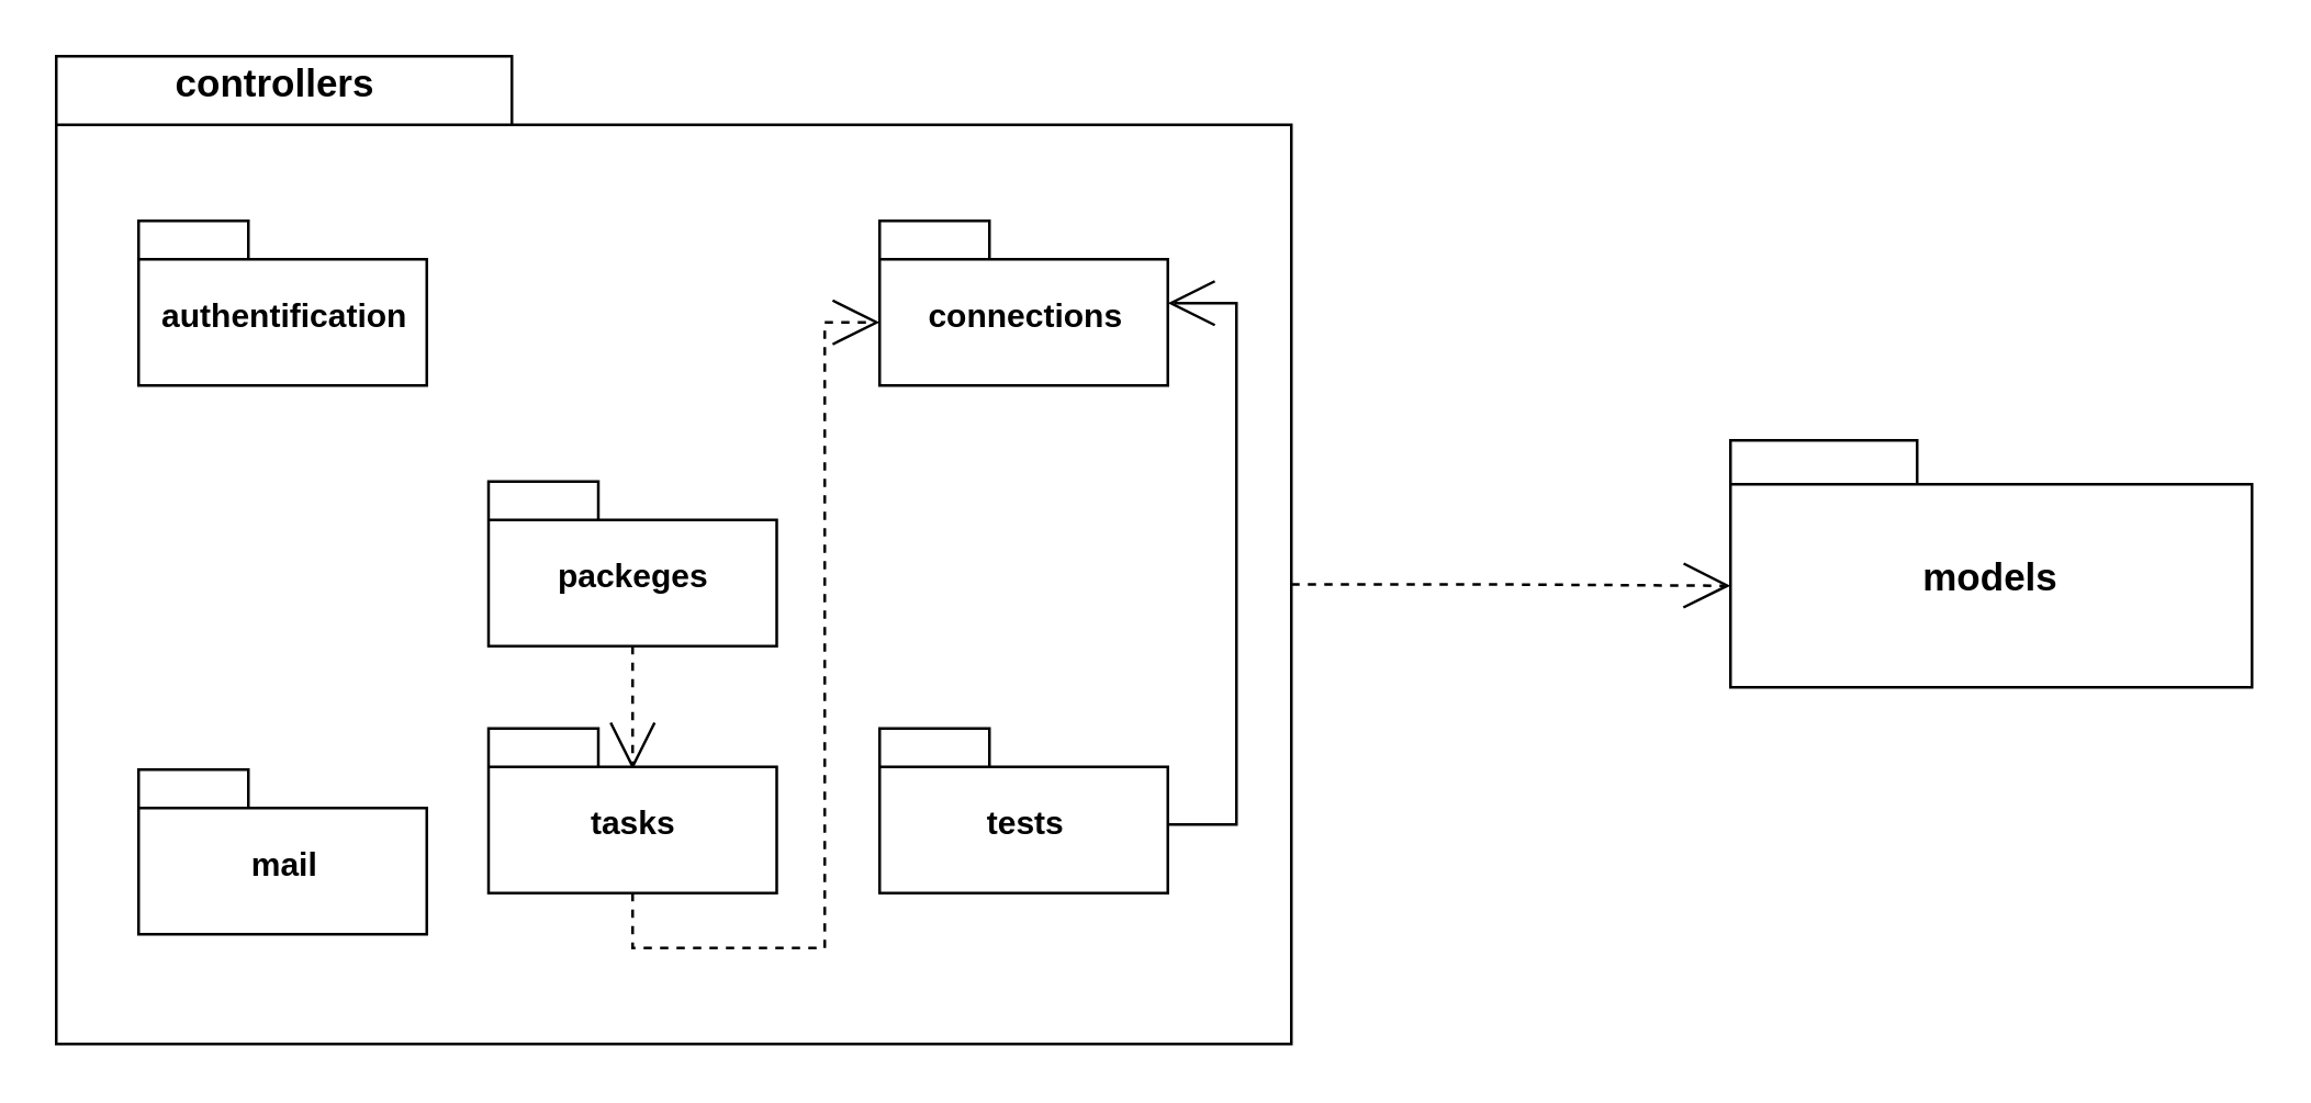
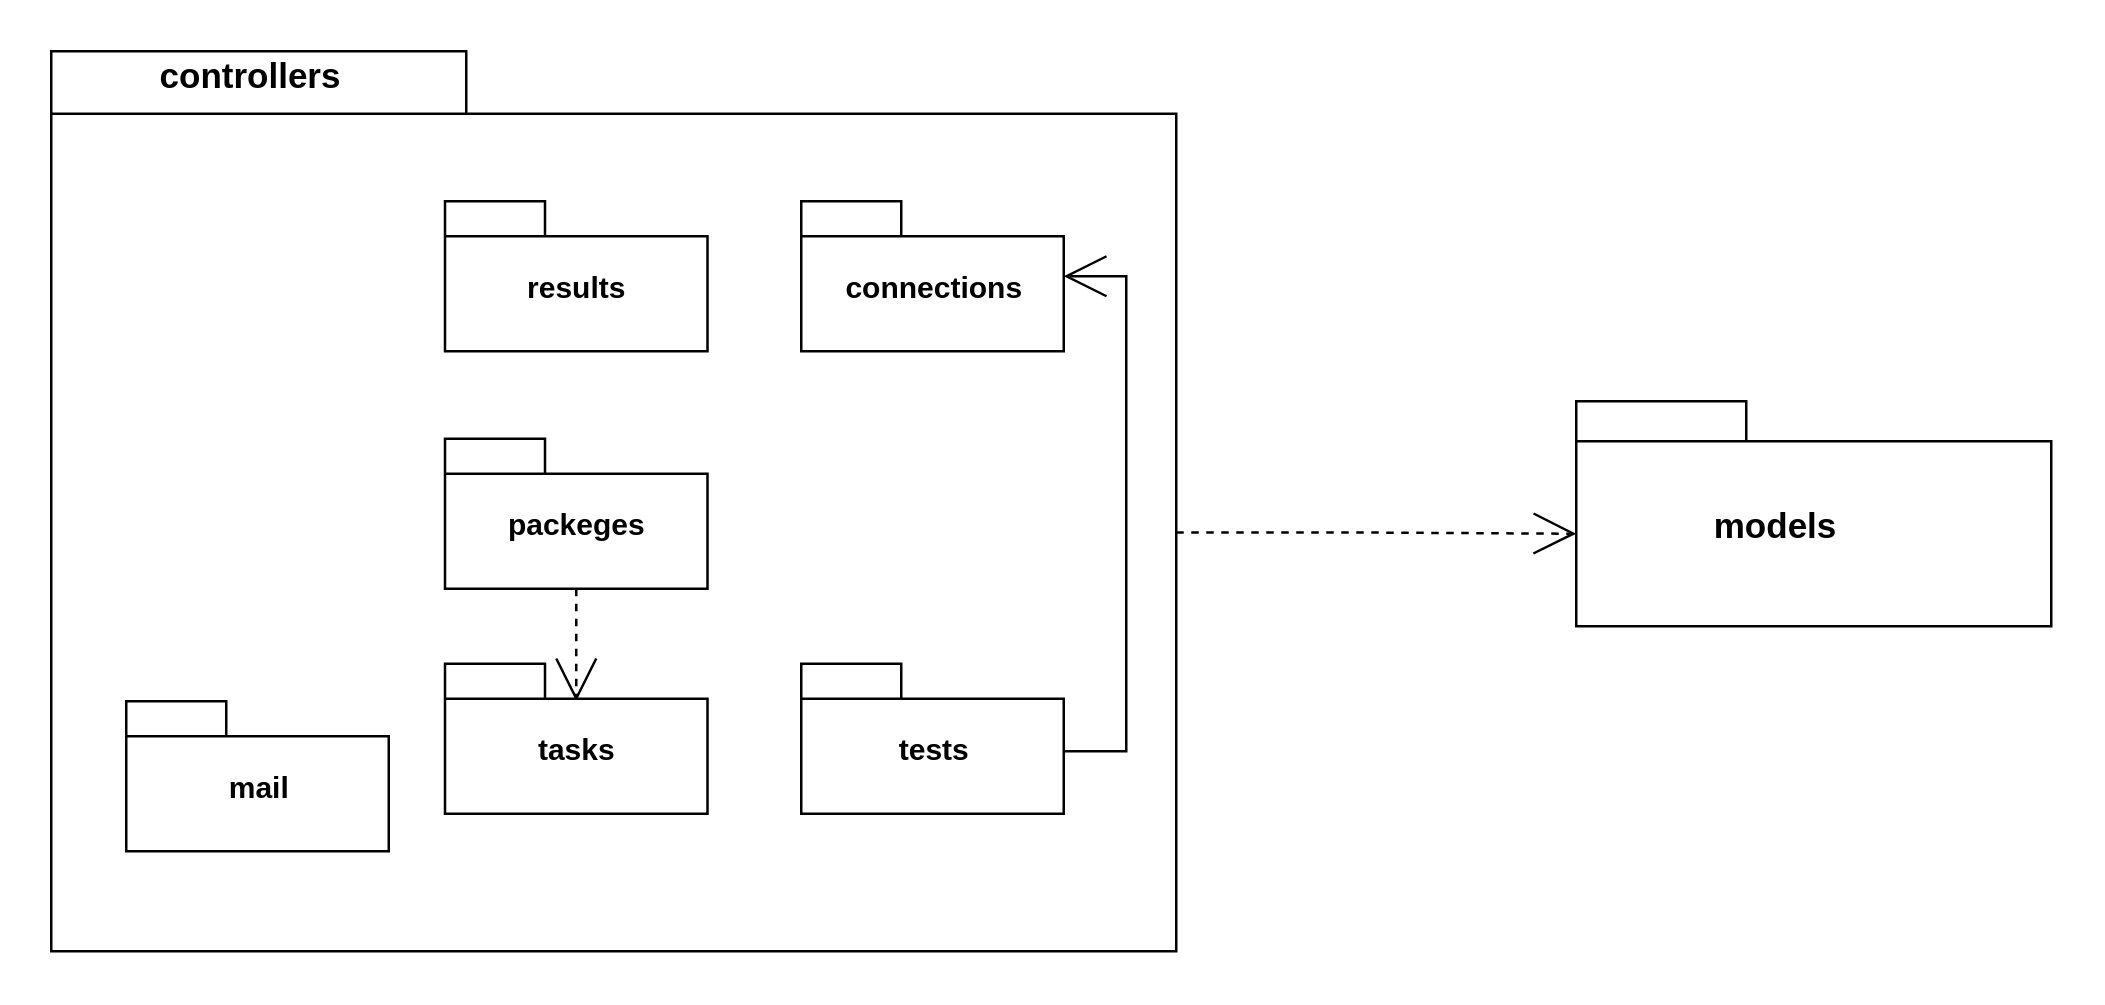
- <mxCell id="7" value="authentification" style="shape=folder;fontStyle=1;spacingTop=10;tabWidth=40;tabHeight=14;tabPosition=left;html=1;" vertex="1" parent="1"><mxGeometry x="50" y="80" width="105" height="60" as="geometry" /></mxCell>
+ <mxCell id="12" value="results" style="shape=folder;fontStyle=1;spacingTop=10;tabWidth=40;tabHeight=14;tabPosition=left;html=1;" vertex="1" parent="1"><mxGeometry x="177.5" y="80" width="105" height="60" as="geometry" /></mxCell>
- <mxCell id="6" value="&lt;font style=&quot;font-size: 14px&quot;&gt;&lt;b&gt;models&lt;/b&gt;&lt;/font&gt;" style="text;html=1;strokeColor=none;fillColor=none;align=center;verticalAlign=middle;whiteSpace=wrap;rounded=0;" vertex="1" parent="1"><mxGeometry x="705" y="200" width="40" height="20" as="geometry" /></mxCell>
+ <mxCell id="6" value="&lt;font style=&quot;font-size: 14px&quot;&gt;&lt;b&gt;models&lt;/b&gt;&lt;/font&gt;" style="text;html=1;strokeColor=none;fillColor=none;align=center;verticalAlign=middle;whiteSpace=wrap;rounded=0;" vertex="1" parent="1"><mxGeometry x="690" y="200" width="40" height="20" as="geometry" /></mxCell>
- <mxCell id="13" style="edgeStyle=orthogonalEdgeStyle;rounded=0;orthogonalLoop=1;jettySize=auto;html=1;exitX=0.5;exitY=1;exitDx=0;exitDy=0;exitPerimeter=0;dashed=1;endArrow=open;endFill=0;endSize=15;entryX=0;entryY=0;entryDx=0;entryDy=37;entryPerimeter=0;" edge="1" parent="1" source="14" target="8"><mxGeometry relative="1" as="geometry"><Array as="points"><mxPoint x="230" y="345" /><mxPoint x="300" y="345" /><mxPoint x="300" y="117" /></Array></mxGeometry></mxCell>
